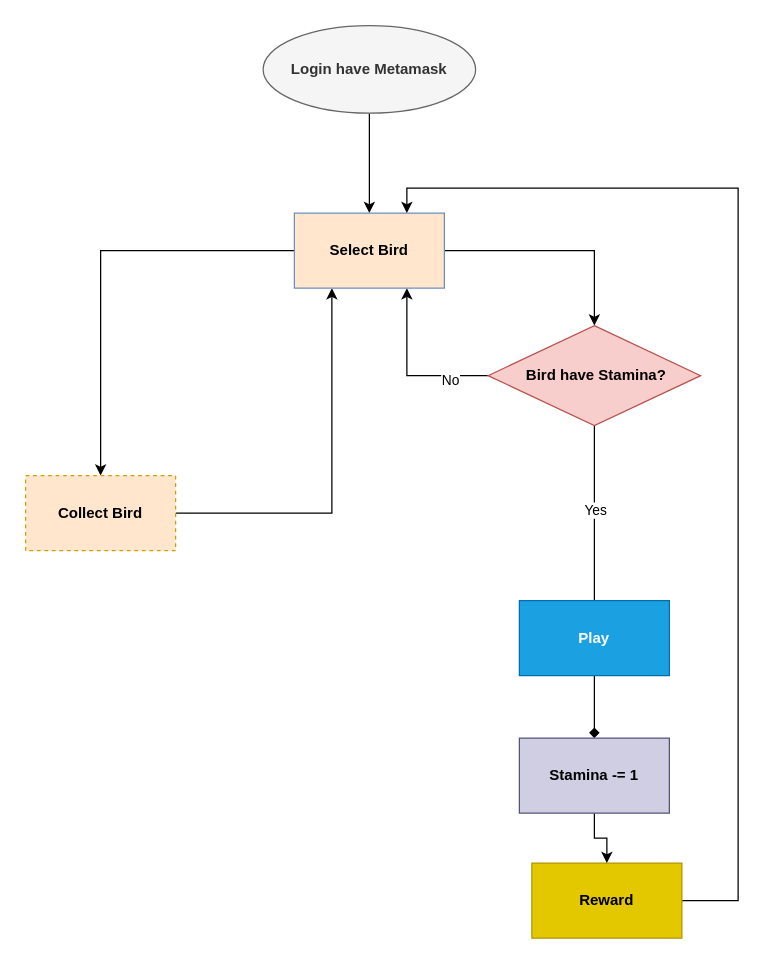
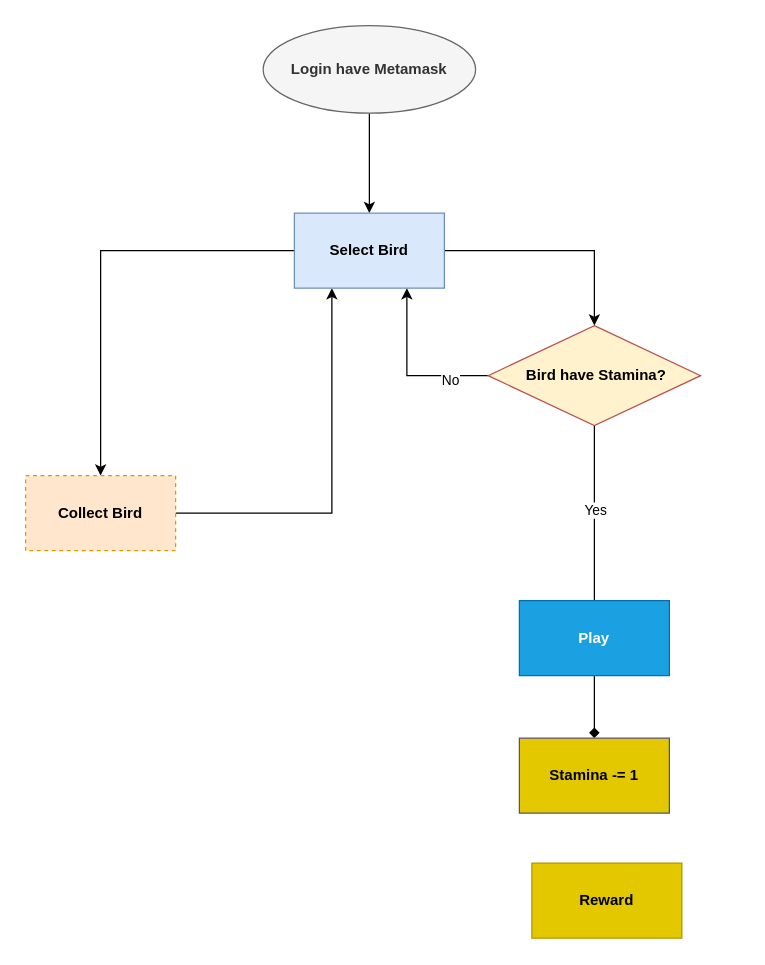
- <mxCell id="15" value="&lt;b&gt;Select Bird&lt;/b&gt;" style="rounded=0;whiteSpace=wrap;html=1;fillColor=#ffe6cc;strokeColor=#6c8ebf;" vertex="1" parent="1"><mxGeometry x="235" y="170" width="120" height="60" as="geometry" /></mxCell>
+ <mxCell id="15" value="&lt;b&gt;Select Bird&lt;/b&gt;" style="rounded=0;whiteSpace=wrap;html=1;fillColor=#dae8fc;strokeColor=#6c8ebf;" vertex="1" parent="1"><mxGeometry x="235" y="170" width="120" height="60" as="geometry" /></mxCell>
- <mxCell id="12" value="&lt;b&gt;&amp;nbsp;Bird have Stamina?&lt;/b&gt;" style="rhombus;whiteSpace=wrap;html=1;fillColor=#f8cecc;strokeColor=#b85450;" vertex="1" parent="1"><mxGeometry x="390" y="260" width="170" height="80" as="geometry" /></mxCell>
+ <mxCell id="12" value="&lt;b&gt;&amp;nbsp;Bird have Stamina?&lt;/b&gt;" style="rhombus;whiteSpace=wrap;html=1;fillColor=#fff2cc;strokeColor=#b85450;" vertex="1" parent="1"><mxGeometry x="390" y="260" width="170" height="80" as="geometry" /></mxCell>
- <mxCell id="16" style="edgeStyle=orthogonalEdgeStyle;rounded=0;orthogonalLoop=1;jettySize=auto;html=1;entryX=0.75;entryY=0;entryDx=0;entryDy=0;" edge="1" parent="1" source="17" target="15"><mxGeometry relative="1" as="geometry"><mxPoint x="610" y="460" as="targetPoint" /><Array as="points"><mxPoint x="590" y="720" /><mxPoint x="590" y="150" /><mxPoint x="325" y="150" /></Array></mxGeometry></mxCell>
- <mxCell id="19" value="&lt;b&gt;Stamina -= 1&lt;/b&gt;" style="rounded=0;whiteSpace=wrap;html=1;fillColor=#d0cee2;strokeColor=#56517e;" vertex="1" parent="1"><mxGeometry x="415" y="590" width="120" height="60" as="geometry" /></mxCell>
+ <mxCell id="19" value="&lt;b&gt;Stamina -= 1&lt;/b&gt;" style="rounded=0;whiteSpace=wrap;html=1;fillColor=#e3c800;strokeColor=#56517e;" vertex="1" parent="1"><mxGeometry x="415" y="590" width="120" height="60" as="geometry" /></mxCell>
- <mxCell id="18" style="edgeStyle=orthogonalEdgeStyle;rounded=0;orthogonalLoop=1;jettySize=auto;html=1;entryX=0.5;entryY=0;entryDx=0;entryDy=0;" edge="1" parent="1" source="19" target="17"><mxGeometry relative="1" as="geometry" /></mxCell>
